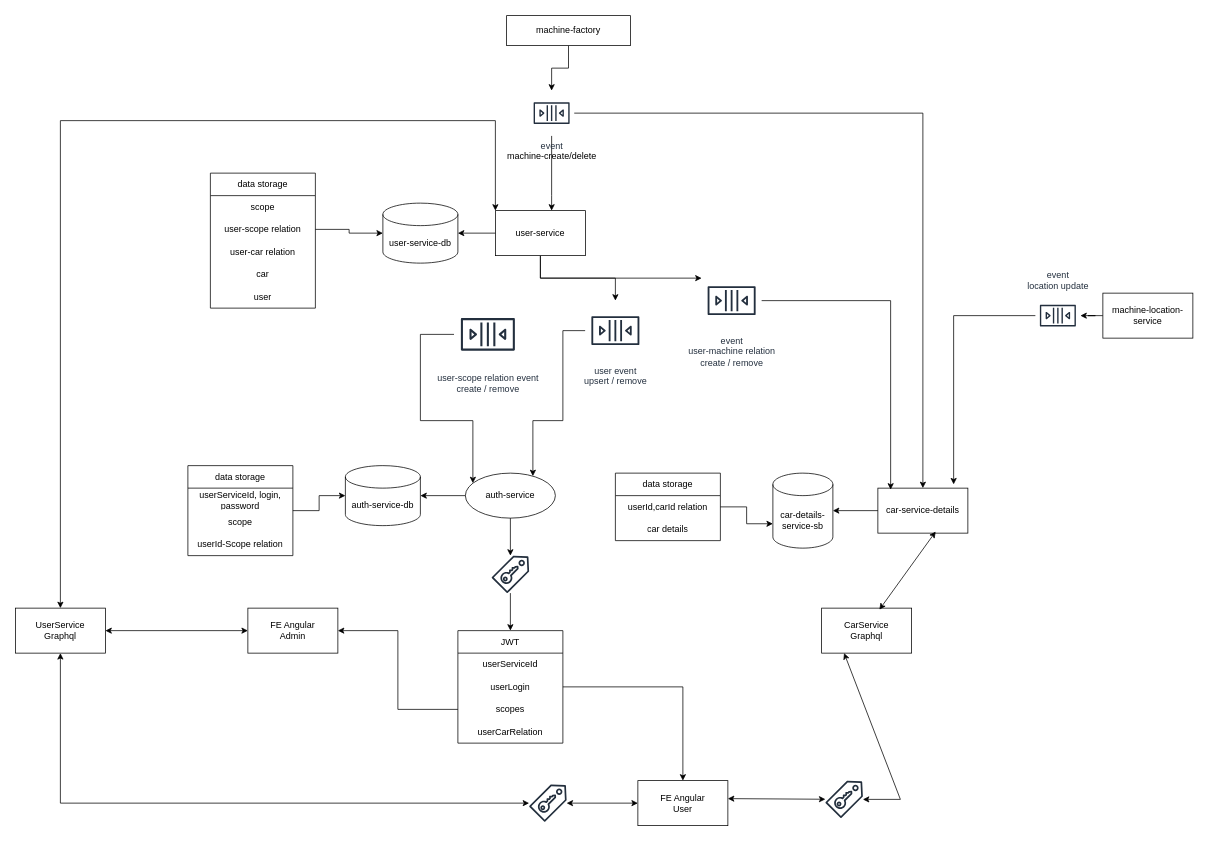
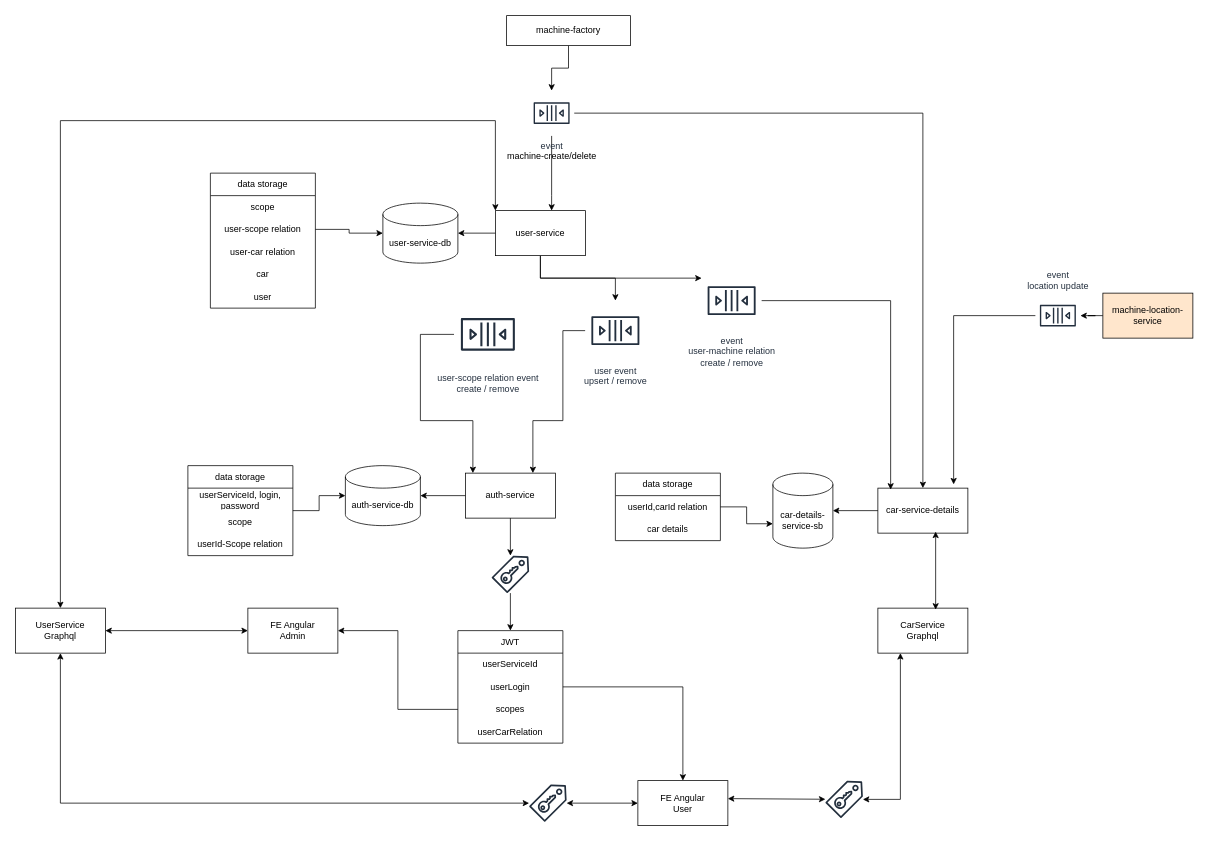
- <mxCell id="42" value="machine-location-service" style="rounded=0;whiteSpace=wrap;html=1;" parent="1" vertex="1"><mxGeometry x="1470" y="390" width="120" height="60" as="geometry" /></mxCell>
+ <mxCell id="42" value="machine-location-service" style="rounded=0;whiteSpace=wrap;html=1;fillColor=#ffe6cc;" parent="1" vertex="1"><mxGeometry x="1470" y="390" width="120" height="60" as="geometry" /></mxCell>
- <mxCell id="14" value="auth-service" style="ellipse;whiteSpace=wrap;html=1;" parent="1" vertex="1"><mxGeometry x="620" y="630" width="120" height="60" as="geometry" /></mxCell>
+ <mxCell id="14" value="auth-service" style="rounded=0;whiteSpace=wrap;html=1;" parent="1" vertex="1"><mxGeometry x="620" y="630" width="120" height="60" as="geometry" /></mxCell>
- <mxCell id="57" value="CarService&lt;br&gt;Graphql" style="rounded=0;whiteSpace=wrap;html=1;" parent="1" vertex="1"><mxGeometry x="1095" y="810" width="120" height="60" as="geometry" /></mxCell>
+ <mxCell id="57" value="CarService&lt;br&gt;Graphql" style="rounded=0;whiteSpace=wrap;html=1;" parent="1" vertex="1"><mxGeometry x="1170" y="810" width="120" height="60" as="geometry" /></mxCell>
